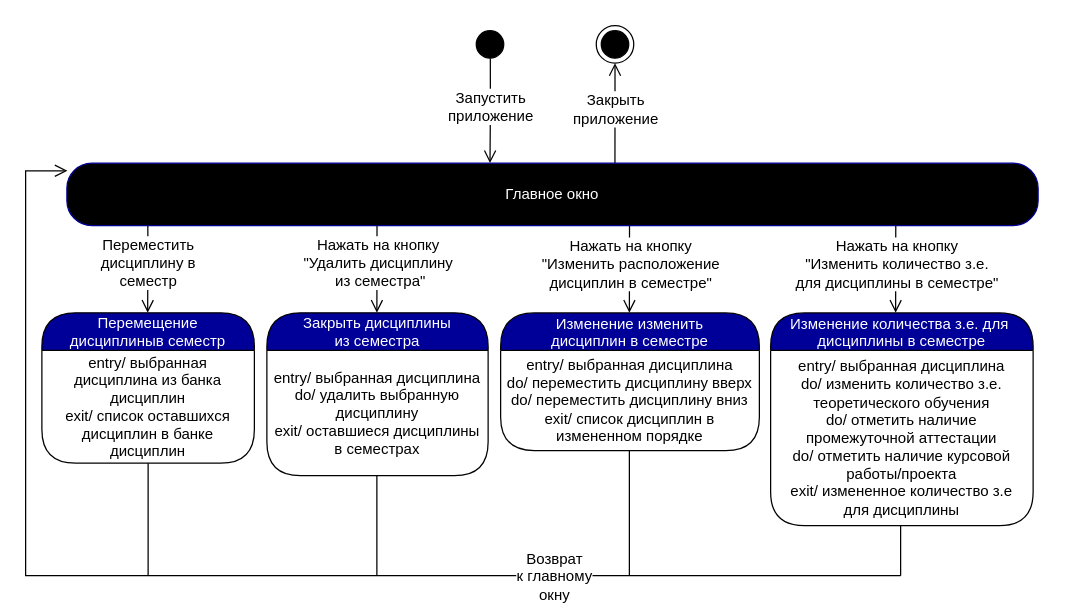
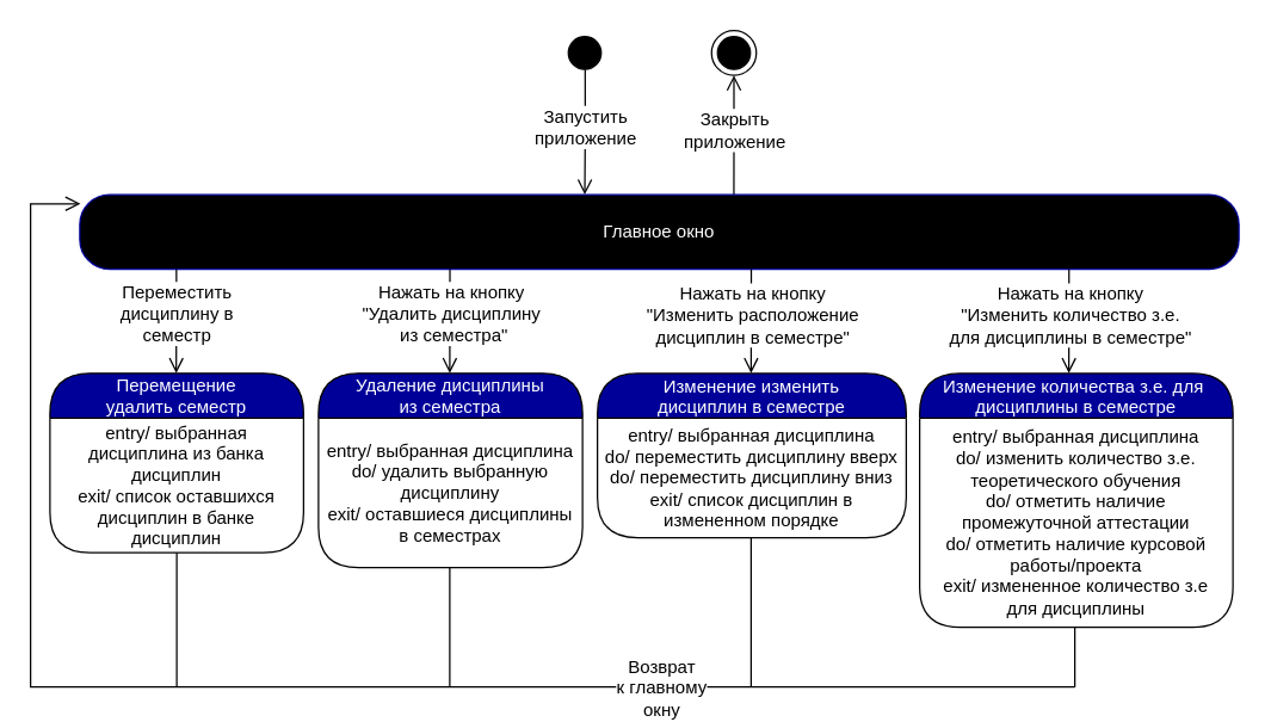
- <mxCell id="11" value="Перемещение &#10;дисциплиныв семестр" style="swimlane;fontStyle=0;align=center;verticalAlign=middle;childLayout=stackLayout;horizontal=1;startSize=30;horizontalStack=0;resizeParent=0;resizeLast=1;container=0;fontColor=#FFFFFF;collapsible=0;rounded=1;arcSize=30;strokeColor=#030000;fillColor=#000099;swimlaneFillColor=#FFFFFF;dropTarget=0;fontSize=12;" parent="1" vertex="1"><mxGeometry x="33" y="249.7" width="170" height="120.3" as="geometry" /></mxCell>
+ <mxCell id="11" value="Перемещение &#10;удалить семестр" style="swimlane;fontStyle=0;align=center;verticalAlign=middle;childLayout=stackLayout;horizontal=1;startSize=30;horizontalStack=0;resizeParent=0;resizeLast=1;container=0;fontColor=#FFFFFF;collapsible=0;rounded=1;arcSize=30;strokeColor=#030000;fillColor=#000099;swimlaneFillColor=#FFFFFF;dropTarget=0;fontSize=12;" parent="1" vertex="1"><mxGeometry x="33" y="249.7" width="170" height="120.3" as="geometry" /></mxCell>
- <mxCell id="14" value="Закрыть дисциплины &#10;из семестра" style="swimlane;fontStyle=0;align=center;verticalAlign=middle;childLayout=stackLayout;horizontal=1;startSize=30;horizontalStack=0;resizeParent=0;resizeLast=1;container=0;fontColor=#FFFFFF;collapsible=0;rounded=1;arcSize=30;strokeColor=#030000;fillColor=#000099;swimlaneFillColor=#FFFFFF;dropTarget=0;fontSize=12;" parent="1" vertex="1"><mxGeometry x="213" y="249.7" width="177" height="130.3" as="geometry" /></mxCell>
+ <mxCell id="14" value="Удаление дисциплины &#10;из семестра" style="swimlane;fontStyle=0;align=center;verticalAlign=middle;childLayout=stackLayout;horizontal=1;startSize=30;horizontalStack=0;resizeParent=0;resizeLast=1;container=0;fontColor=#FFFFFF;collapsible=0;rounded=1;arcSize=30;strokeColor=#030000;fillColor=#000099;swimlaneFillColor=#FFFFFF;dropTarget=0;fontSize=12;" parent="1" vertex="1"><mxGeometry x="213" y="249.7" width="177" height="130.3" as="geometry" /></mxCell>
